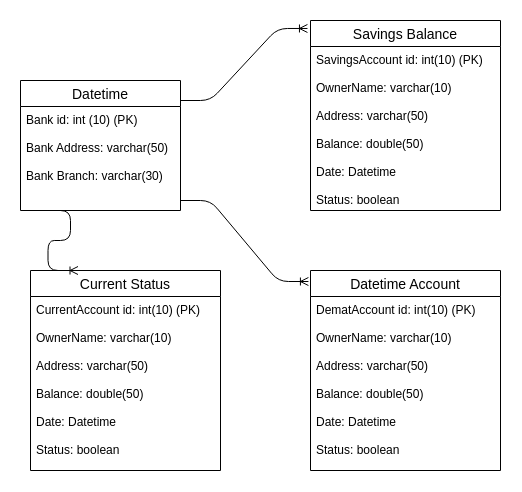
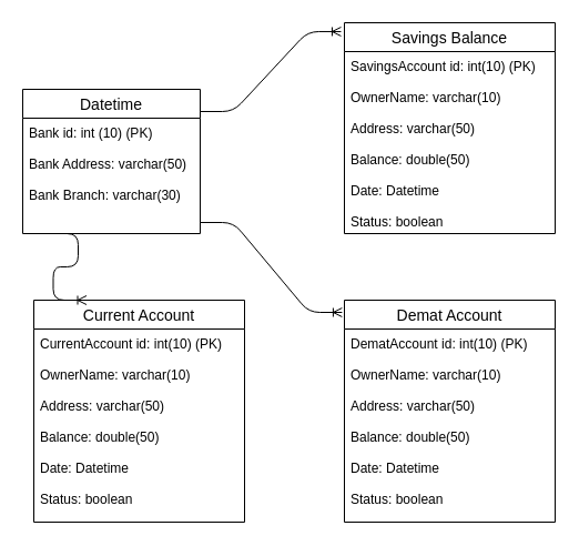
- <mxCell id="8" value="Current Status" style="swimlane;fontStyle=0;childLayout=stackLayout;horizontal=1;startSize=26;horizontalStack=0;resizeParent=1;resizeParentMax=0;resizeLast=0;collapsible=1;marginBottom=0;align=center;fontSize=14;" parent="1" vertex="1"><mxGeometry x="30" y="270" width="190" height="200" as="geometry" /></mxCell>
+ <mxCell id="8" value="Current Account" style="swimlane;fontStyle=0;childLayout=stackLayout;horizontal=1;startSize=26;horizontalStack=0;resizeParent=1;resizeParentMax=0;resizeLast=0;collapsible=1;marginBottom=0;align=center;fontSize=14;" parent="1" vertex="1"><mxGeometry x="30" y="270" width="190" height="200" as="geometry" /></mxCell>
- <mxCell id="6" value="Datetime Account" style="swimlane;fontStyle=0;childLayout=stackLayout;horizontal=1;startSize=26;horizontalStack=0;resizeParent=1;resizeParentMax=0;resizeLast=0;collapsible=1;marginBottom=0;align=center;fontSize=14;" parent="1" vertex="1"><mxGeometry x="310" y="270" width="190" height="200" as="geometry" /></mxCell>
+ <mxCell id="6" value="Demat Account" style="swimlane;fontStyle=0;childLayout=stackLayout;horizontal=1;startSize=26;horizontalStack=0;resizeParent=1;resizeParentMax=0;resizeLast=0;collapsible=1;marginBottom=0;align=center;fontSize=14;" parent="1" vertex="1"><mxGeometry x="310" y="270" width="190" height="200" as="geometry" /></mxCell>
